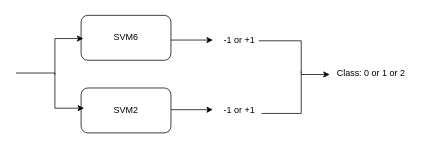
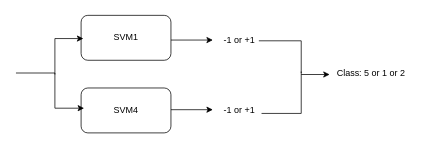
- <mxCell id="2" value="SVM6" style="rounded=1;whiteSpace=wrap;html=1;" vertex="1" parent="1"><mxGeometry x="107" y="20" width="120" height="60" as="geometry" /></mxCell>
+ <mxCell id="2" value="SVM1" style="rounded=1;whiteSpace=wrap;html=1;" vertex="1" parent="1"><mxGeometry x="107" y="20" width="120" height="60" as="geometry" /></mxCell>
- <mxCell id="15" value="Class: 0 or 1 or 2" style="text;html=1;align=center;verticalAlign=middle;resizable=0;points=[];autosize=1;strokeColor=none;fillColor=none;" vertex="1" parent="1"><mxGeometry x="439" y="85" width="109" height="26" as="geometry" /></mxCell>
+ <mxCell id="15" value="Class: 5 or 1 or 2" style="text;html=1;align=center;verticalAlign=middle;resizable=0;points=[];autosize=1;strokeColor=none;fillColor=none;" vertex="1" parent="1"><mxGeometry x="439" y="85" width="109" height="26" as="geometry" /></mxCell>
- <mxCell id="3" value="SVM2" style="rounded=1;whiteSpace=wrap;html=1;" vertex="1" parent="1"><mxGeometry x="107" y="117" width="120" height="60" as="geometry" /></mxCell>
+ <mxCell id="3" value="SVM4" style="rounded=1;whiteSpace=wrap;html=1;" vertex="1" parent="1"><mxGeometry x="107" y="117" width="120" height="60" as="geometry" /></mxCell>
